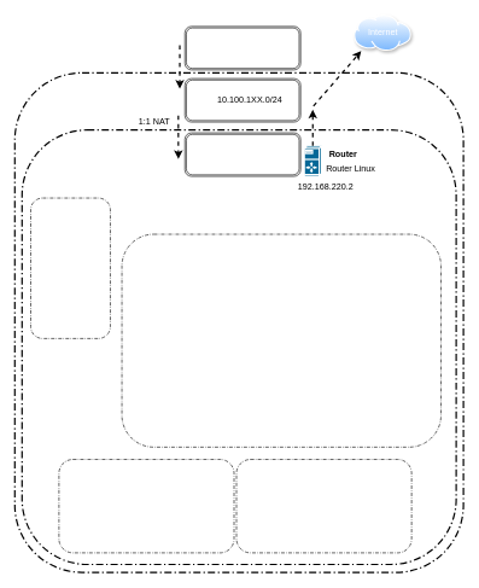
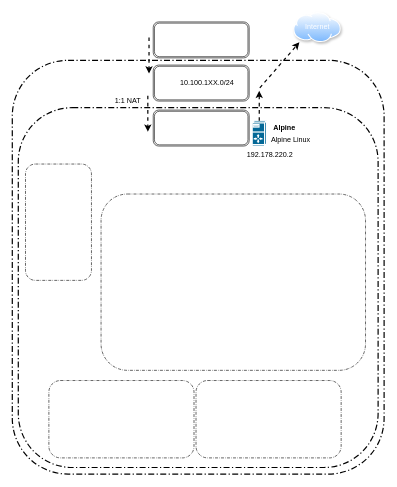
- <mxCell id="14" value="&lt;font&gt;&lt;b&gt;Router&lt;/b&gt;&lt;/font&gt;" style="text;html=1;align=center;verticalAlign=middle;whiteSpace=wrap;rounded=0;fontColor=#000000;" vertex="1" parent="1"><mxGeometry x="444" y="198" width="60" height="30" as="geometry" /></mxCell>
+ <mxCell id="14" value="&lt;font&gt;&lt;b&gt;Alpine&lt;/b&gt;&lt;/font&gt;" style="text;html=1;align=center;verticalAlign=middle;whiteSpace=wrap;rounded=0;fontColor=#000000;" vertex="1" parent="1"><mxGeometry x="444" y="198" width="60" height="30" as="geometry" /></mxCell>
- <mxCell id="17" value="&lt;font&gt;Router Linux&lt;/font&gt;" style="text;html=1;align=center;verticalAlign=middle;whiteSpace=wrap;rounded=0;fontColor=#000000;" vertex="1" parent="1"><mxGeometry x="448" y="218" width="73" height="30" as="geometry" /></mxCell>
+ <mxCell id="17" value="&lt;font&gt;Alpine Linux&lt;/font&gt;" style="text;html=1;align=center;verticalAlign=middle;whiteSpace=wrap;rounded=0;fontColor=#000000;" vertex="1" parent="1"><mxGeometry x="448" y="218" width="73" height="30" as="geometry" /></mxCell>
- <mxCell id="18" value="&lt;font&gt;192.168.220.2&lt;/font&gt;" style="text;html=1;align=center;verticalAlign=middle;whiteSpace=wrap;rounded=0;fontColor=#000000;" vertex="1" parent="1"><mxGeometry x="420" y="243" width="60" height="30" as="geometry" /></mxCell>
+ <mxCell id="18" value="&lt;font&gt;192.178.220.2&lt;/font&gt;" style="text;html=1;align=center;verticalAlign=middle;whiteSpace=wrap;rounded=0;fontColor=#000000;" vertex="1" parent="1"><mxGeometry x="420" y="243" width="60" height="30" as="geometry" /></mxCell>
